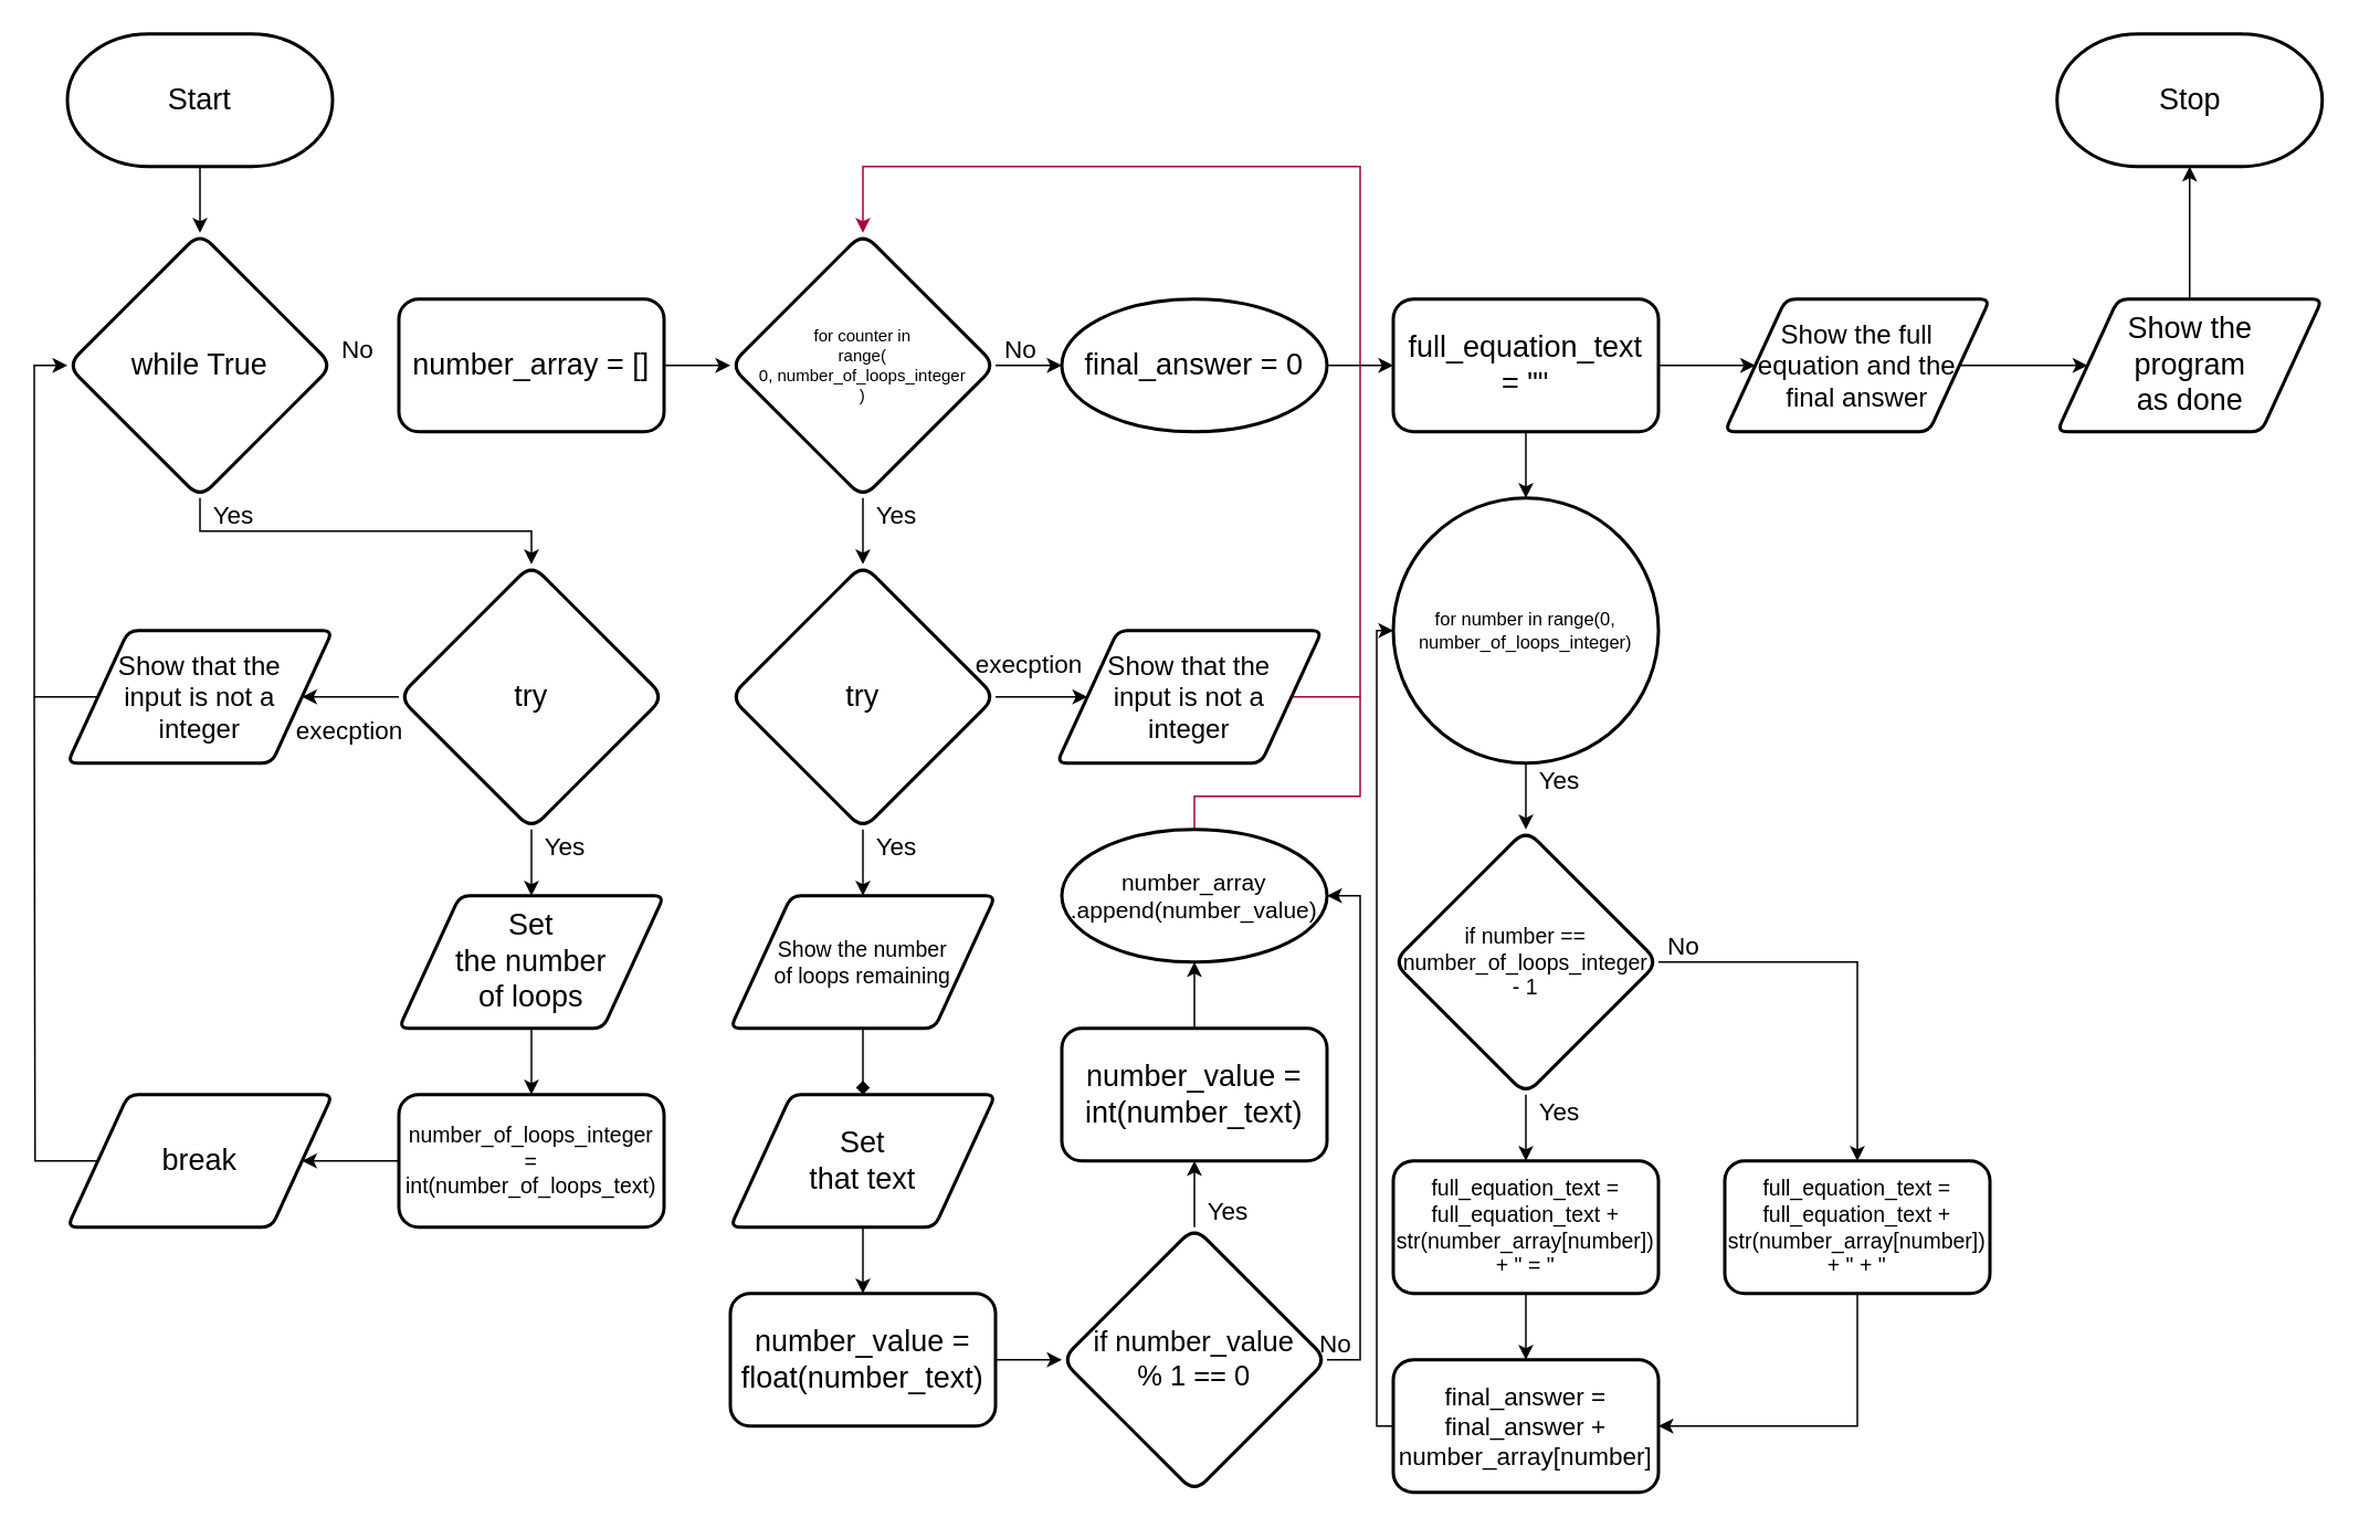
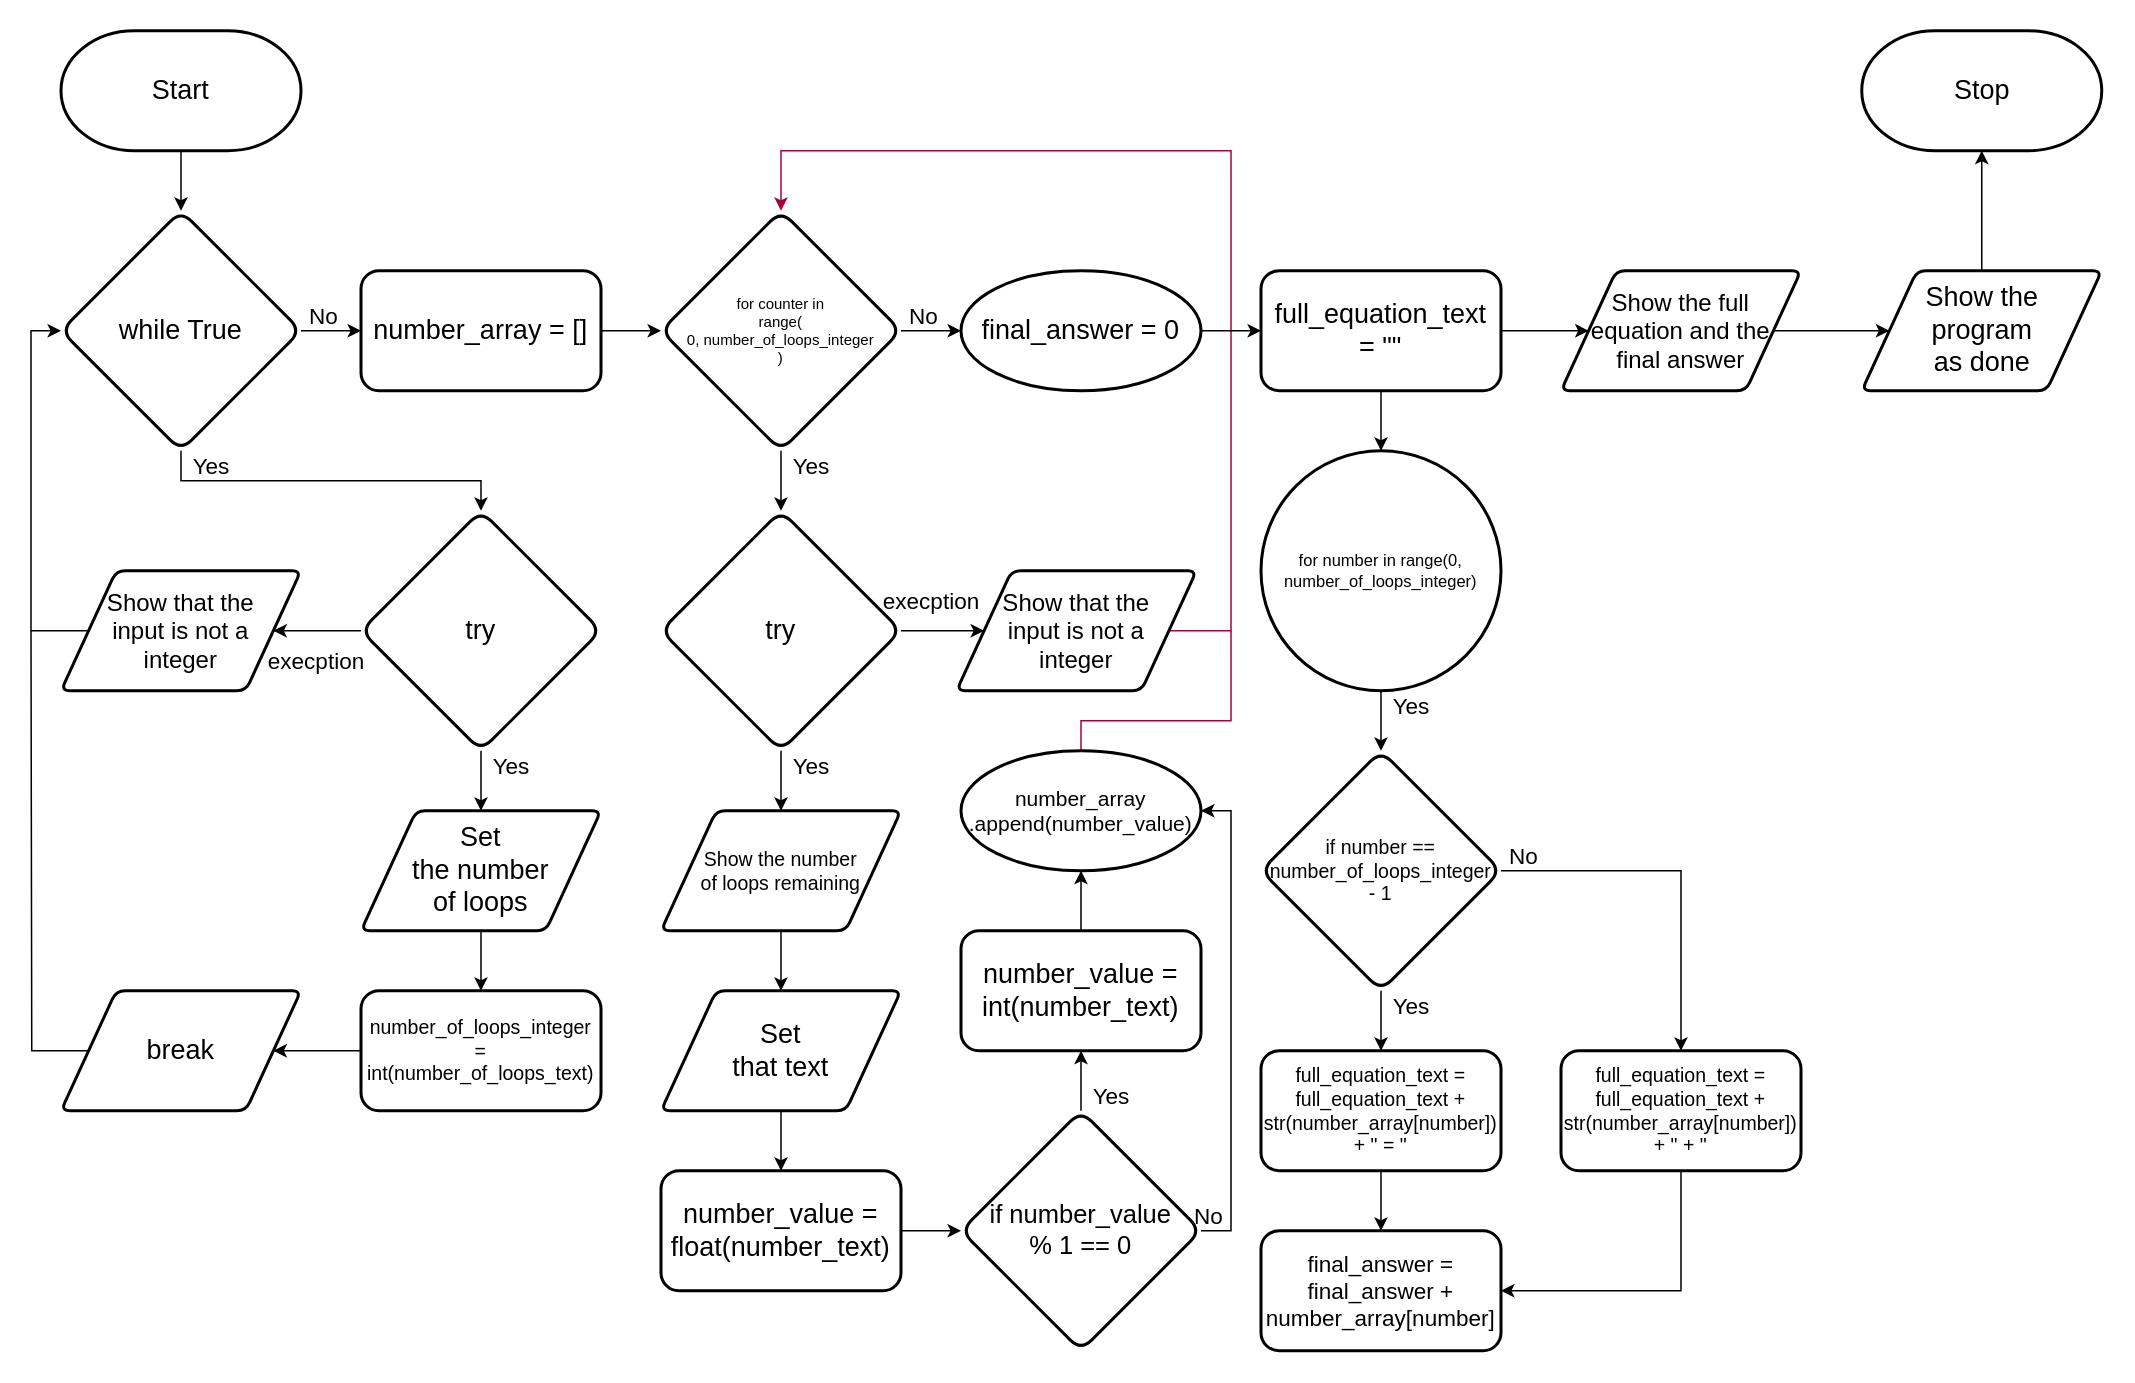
+ <mxCell id="19" style="edgeStyle=orthogonalEdgeStyle;rounded=0;html=1;entryX=0;entryY=0.5;entryDx=0;entryDy=0;fontSize=18;endArrow=classic;endFill=1;" parent="1" source="20" target="26" edge="1"><mxGeometry relative="1" as="geometry" /></mxCell>
- <mxCell id="71" style="edgeStyle=orthogonalEdgeStyle;rounded=0;html=1;entryX=0;entryY=0.5;entryDx=0;entryDy=0;fontSize=15;endArrow=classic;endFill=1;" edge="1" parent="1" source="72" target="60"><mxGeometry relative="1" as="geometry"><Array as="points"><mxPoint x="830" y="860" /><mxPoint x="830" y="380" /></Array></mxGeometry></mxCell>
- <mxCell id="34" style="edgeStyle=orthogonalEdgeStyle;rounded=0;html=1;entryX=0.5;entryY=0;entryDx=0;entryDy=0;fontSize=18;endArrow=diamond;endFill=1;" parent="1" source="35" target="38" edge="1"><mxGeometry relative="1" as="geometry" /></mxCell>
+ <mxCell id="34" style="edgeStyle=orthogonalEdgeStyle;rounded=0;html=1;entryX=0.5;entryY=0;entryDx=0;entryDy=0;fontSize=18;endArrow=classic;endFill=1;" parent="1" source="35" target="38" edge="1"><mxGeometry relative="1" as="geometry" /></mxCell>
